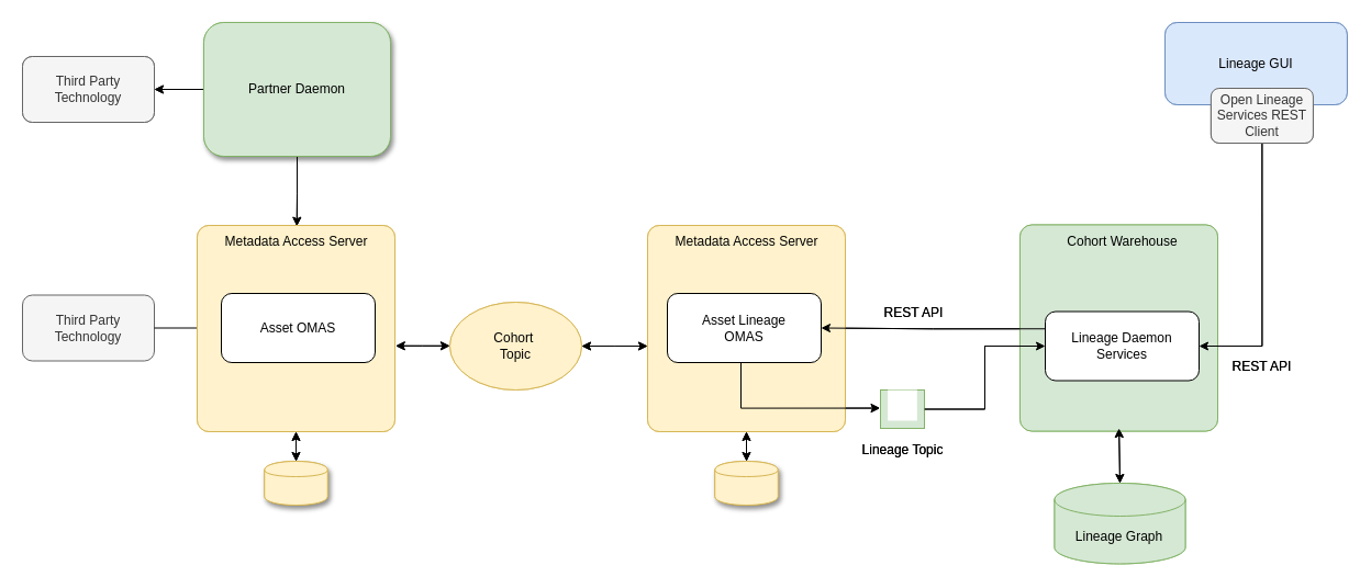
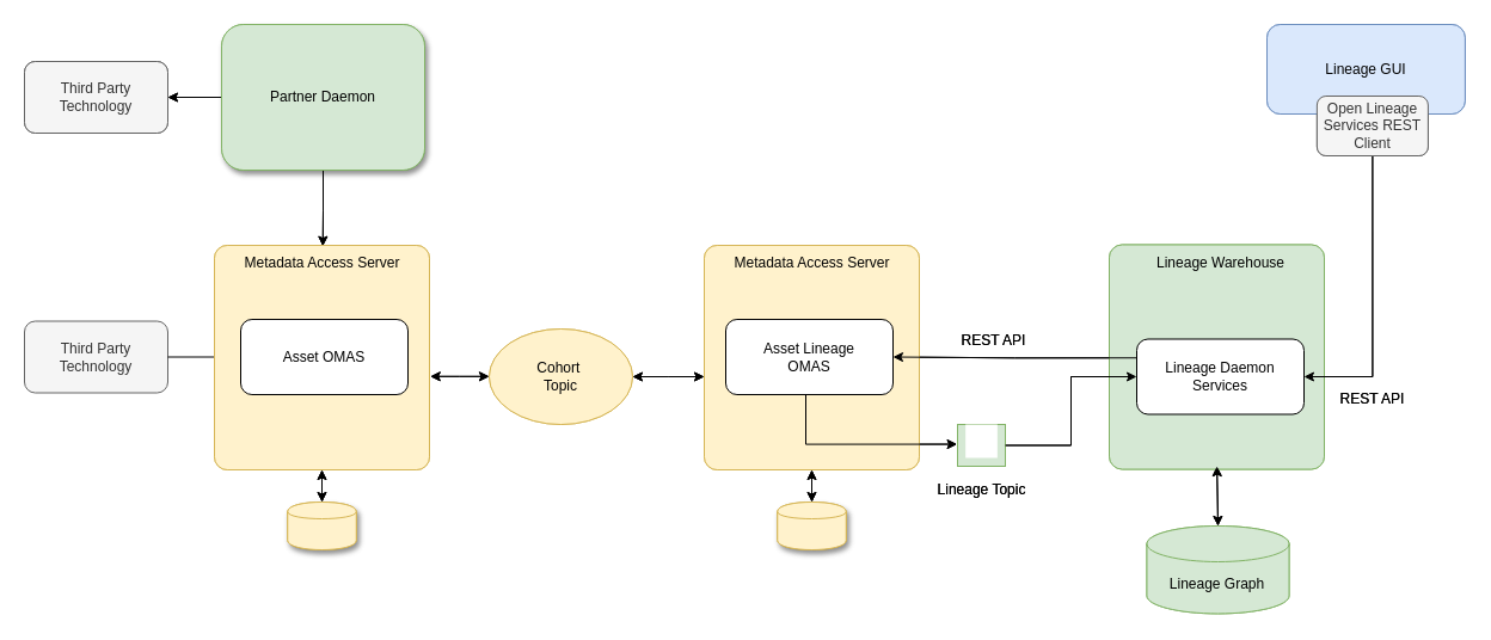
- <mxCell id="69" value="Cohort Warehouse" style="text;html=1;align=center;verticalAlign=middle;resizable=0;points=[];autosize=1;strokeColor=none;fillColor=none;" vertex="1" parent="1"><mxGeometry x="956" y="205" width="130" height="30" as="geometry" /></mxCell>
+ <mxCell id="69" value="Lineage Warehouse" style="text;html=1;align=center;verticalAlign=middle;resizable=0;points=[];autosize=1;strokeColor=none;fillColor=none;" vertex="1" parent="1"><mxGeometry x="956" y="205" width="130" height="30" as="geometry" /></mxCell>
